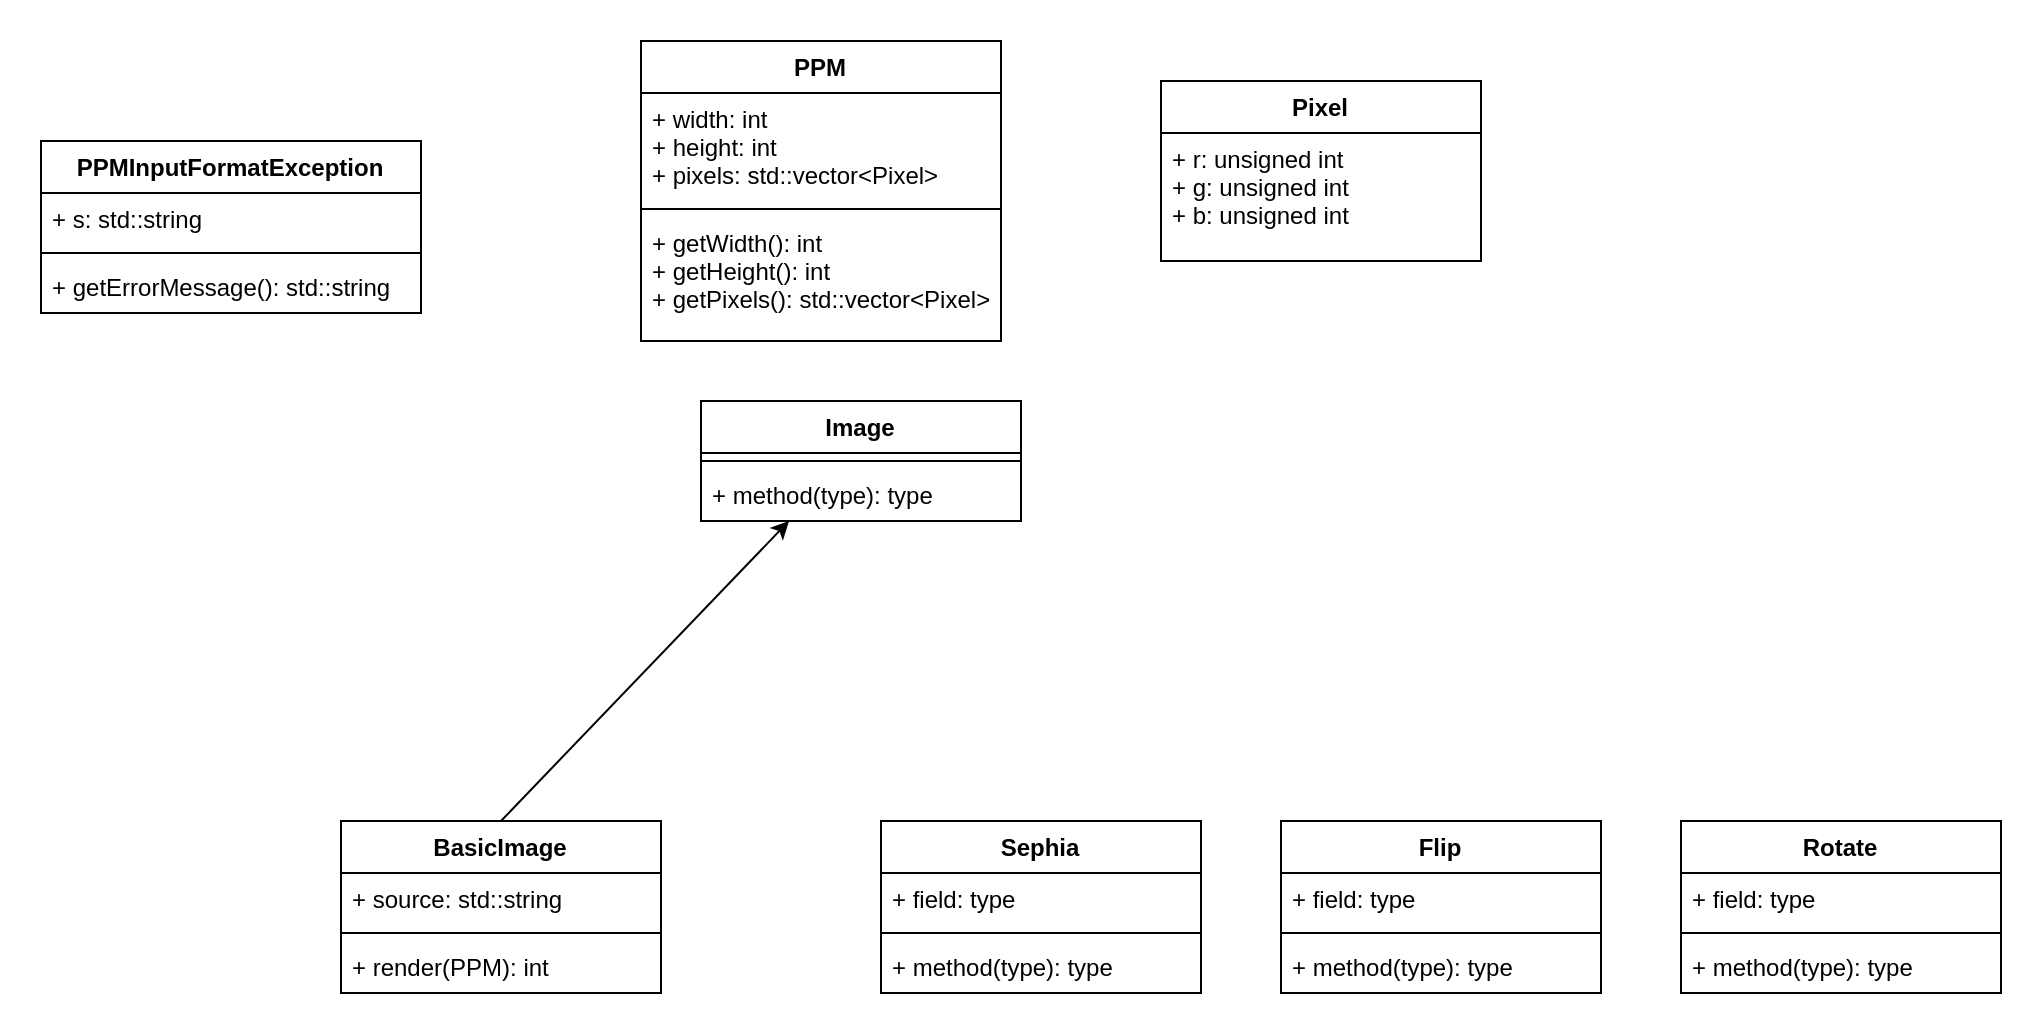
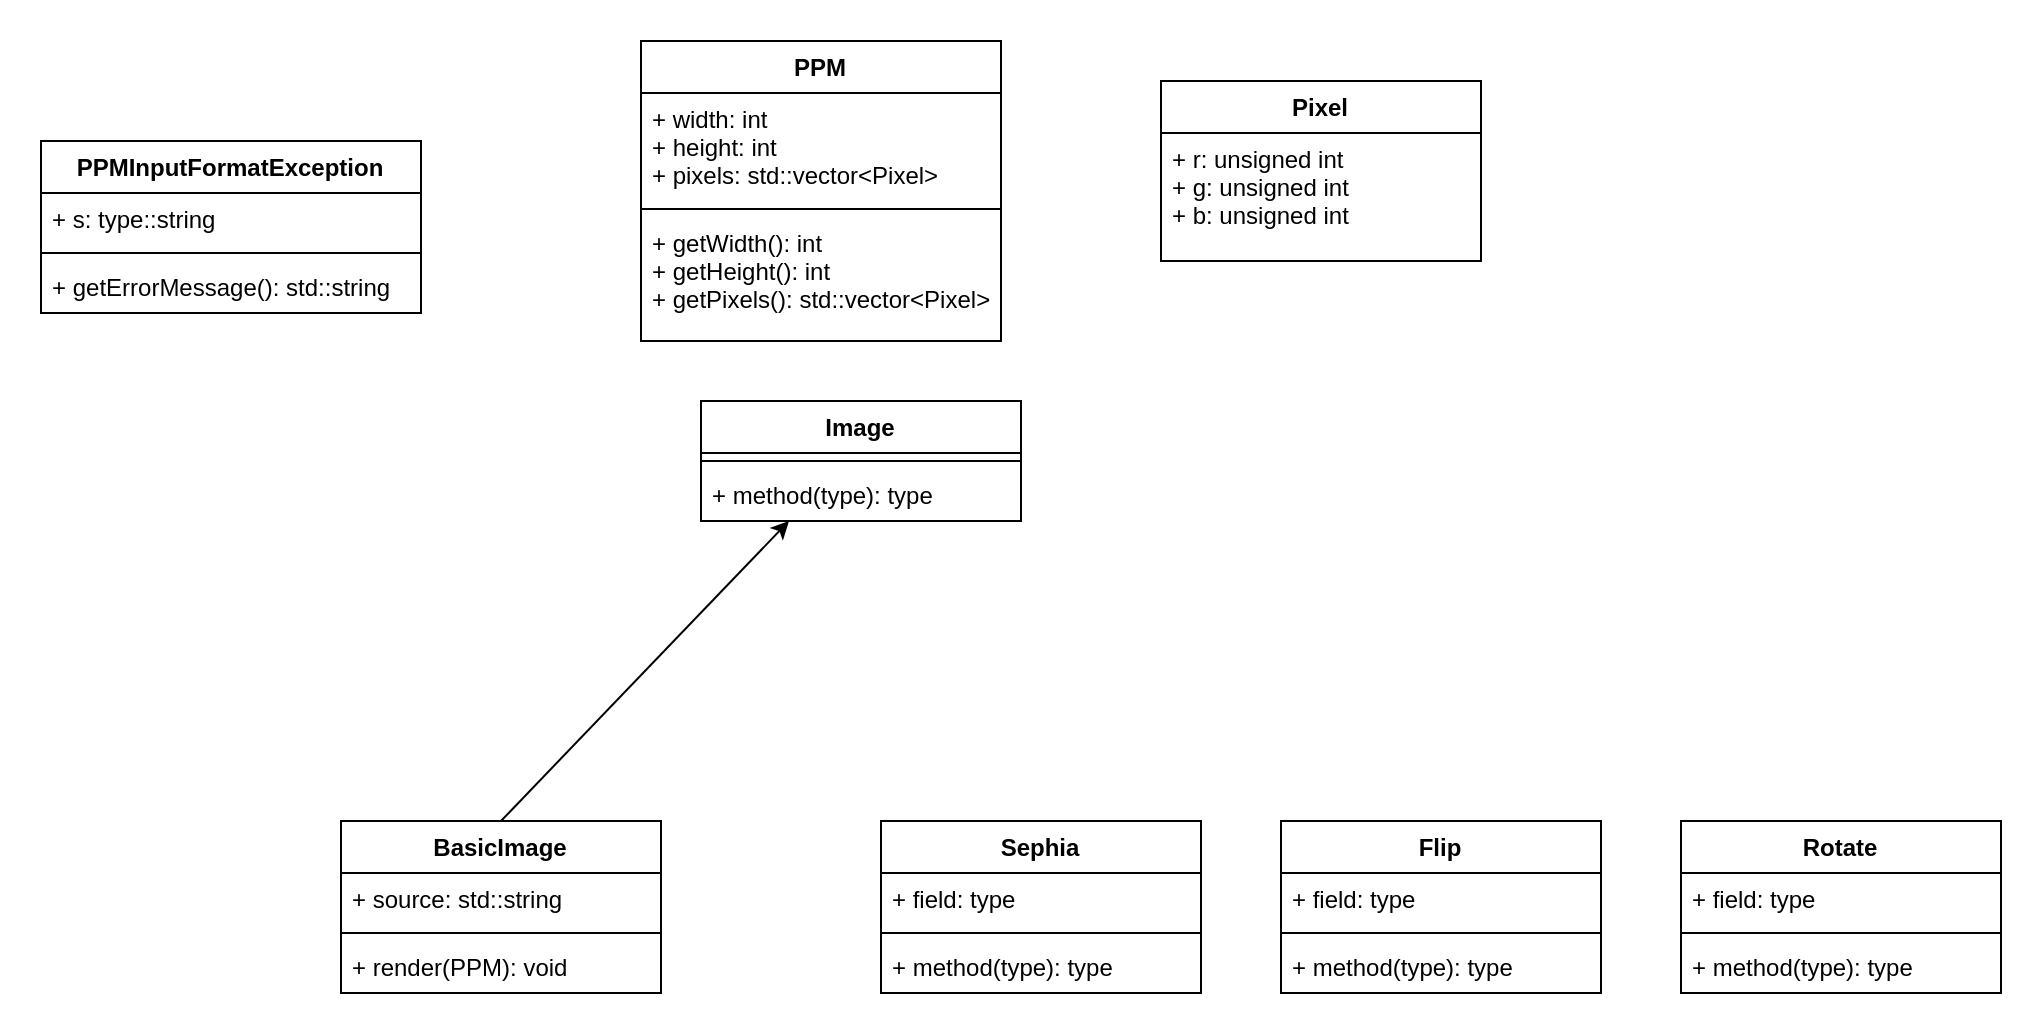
- <mxCell id="28" value="+ s: std::string" style="text;strokeColor=none;fillColor=none;align=left;verticalAlign=top;spacingLeft=4;spacingRight=4;overflow=hidden;rotatable=0;points=[[0,0.5],[1,0.5]];portConstraint=eastwest;" vertex="1" parent="27"><mxGeometry y="26" width="190" height="26" as="geometry" /></mxCell>
+ <mxCell id="28" value="+ s: type::string" style="text;strokeColor=none;fillColor=none;align=left;verticalAlign=top;spacingLeft=4;spacingRight=4;overflow=hidden;rotatable=0;points=[[0,0.5],[1,0.5]];portConstraint=eastwest;" vertex="1" parent="27"><mxGeometry y="26" width="190" height="26" as="geometry" /></mxCell>
- <mxCell id="11" value="+ render(PPM): int" style="text;strokeColor=none;fillColor=none;align=left;verticalAlign=top;spacingLeft=4;spacingRight=4;overflow=hidden;rotatable=0;points=[[0,0.5],[1,0.5]];portConstraint=eastwest;" vertex="1" parent="8"><mxGeometry y="60" width="160" height="26" as="geometry" /></mxCell>
+ <mxCell id="11" value="+ render(PPM): void" style="text;strokeColor=none;fillColor=none;align=left;verticalAlign=top;spacingLeft=4;spacingRight=4;overflow=hidden;rotatable=0;points=[[0,0.5],[1,0.5]];portConstraint=eastwest;" vertex="1" parent="8"><mxGeometry y="60" width="160" height="26" as="geometry" /></mxCell>
